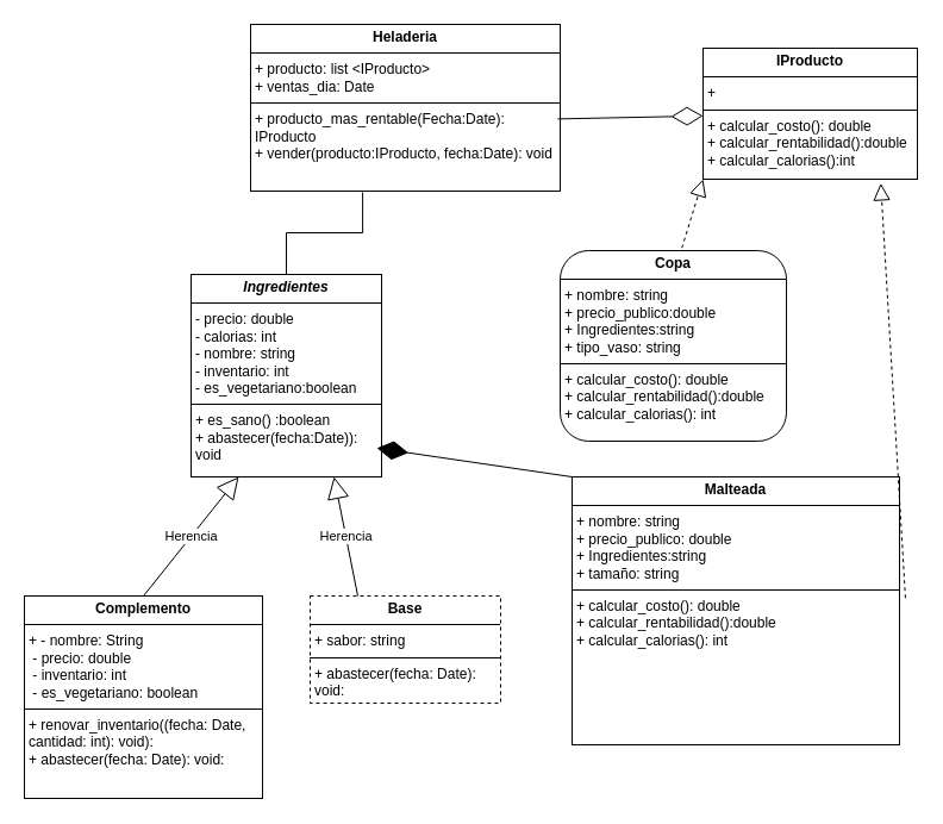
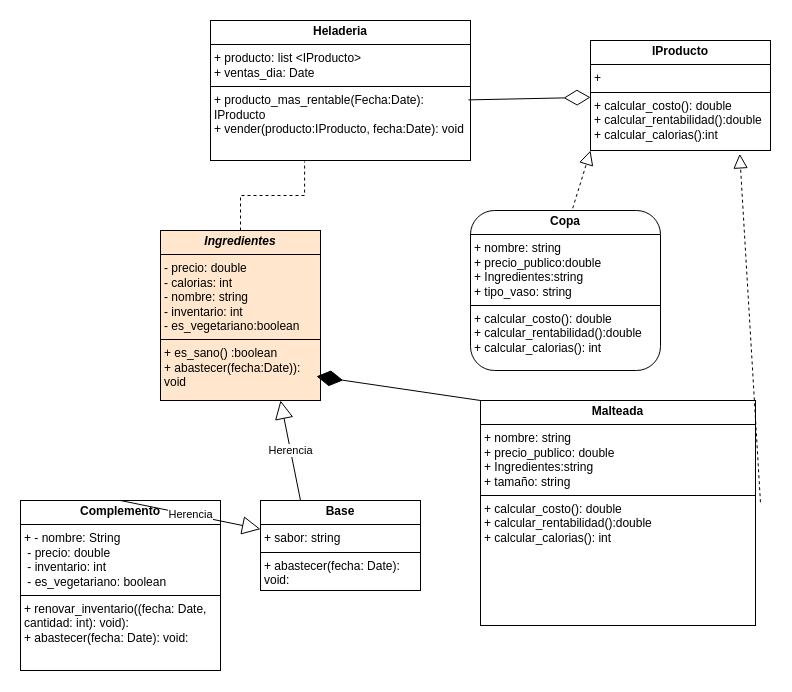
- <mxCell id="14" value="" style="endArrow=none;html=1;edgeStyle=orthogonalEdgeStyle;rounded=0;entryX=0.362;entryY=1.007;entryDx=0;entryDy=0;entryPerimeter=0;exitX=0.5;exitY=0;exitDx=0;exitDy=0;" edge="1" parent="1" source="3" target="7"><mxGeometry relative="1" as="geometry"><mxPoint x="270" y="260" as="sourcePoint" /><mxPoint x="430" y="260" as="targetPoint" /></mxGeometry></mxCell>
+ <mxCell id="14" value="" style="endArrow=none;html=1;edgeStyle=orthogonalEdgeStyle;rounded=0;entryX=0.362;entryY=1.007;entryDx=0;entryDy=0;entryPerimeter=0;exitX=0.5;exitY=0;exitDx=0;exitDy=0;dashed=1;" edge="1" parent="1" source="3" target="7"><mxGeometry relative="1" as="geometry"><mxPoint x="270" y="260" as="sourcePoint" /><mxPoint x="430" y="260" as="targetPoint" /></mxGeometry></mxCell>
- <mxCell id="3" value="&lt;p style=&quot;margin:0px;margin-top:4px;text-align:center;&quot;&gt;&lt;b&gt;&lt;i&gt;Ingredientes&lt;/i&gt;&lt;/b&gt;&lt;/p&gt;&lt;hr size=&quot;1&quot; style=&quot;border-style:solid;&quot;&gt;&lt;p style=&quot;margin: 0px 0px 0px 4px;&quot;&gt;- precio: double&lt;/p&gt;&lt;p style=&quot;margin: 0px 0px 0px 4px;&quot;&gt;&lt;span style=&quot;background-color: initial;&quot;&gt;- calorias: int&lt;/span&gt;&lt;/p&gt;&lt;p style=&quot;margin: 0px 0px 0px 4px;&quot;&gt;- nombre: string&lt;/p&gt;&lt;p style=&quot;margin: 0px 0px 0px 4px;&quot;&gt;- inventario: int&lt;/p&gt;&lt;p style=&quot;margin: 0px 0px 0px 4px;&quot;&gt;- es_vegetariano:boolean&lt;/p&gt;&lt;hr size=&quot;1&quot; style=&quot;border-style:solid;&quot;&gt;&lt;p style=&quot;margin:0px;margin-left:4px;&quot;&gt;+&amp;nbsp;es_sano() :boolean&lt;/p&gt;&lt;p style=&quot;margin:0px;margin-left:4px;&quot;&gt;+&amp;nbsp;abastecer(fecha:Date)): void&lt;/p&gt;" style="verticalAlign=top;align=left;overflow=fill;html=1;whiteSpace=wrap;" vertex="1" parent="1"><mxGeometry x="160" y="230" width="160" height="170" as="geometry" /></mxCell>
+ <mxCell id="3" value="&lt;p style=&quot;margin:0px;margin-top:4px;text-align:center;&quot;&gt;&lt;b&gt;&lt;i&gt;Ingredientes&lt;/i&gt;&lt;/b&gt;&lt;/p&gt;&lt;hr size=&quot;1&quot; style=&quot;border-style:solid;&quot;&gt;&lt;p style=&quot;margin: 0px 0px 0px 4px;&quot;&gt;- precio: double&lt;/p&gt;&lt;p style=&quot;margin: 0px 0px 0px 4px;&quot;&gt;&lt;span style=&quot;background-color: initial;&quot;&gt;- calorias: int&lt;/span&gt;&lt;/p&gt;&lt;p style=&quot;margin: 0px 0px 0px 4px;&quot;&gt;- nombre: string&lt;/p&gt;&lt;p style=&quot;margin: 0px 0px 0px 4px;&quot;&gt;- inventario: int&lt;/p&gt;&lt;p style=&quot;margin: 0px 0px 0px 4px;&quot;&gt;- es_vegetariano:boolean&lt;/p&gt;&lt;hr size=&quot;1&quot; style=&quot;border-style:solid;&quot;&gt;&lt;p style=&quot;margin:0px;margin-left:4px;&quot;&gt;+&amp;nbsp;es_sano() :boolean&lt;/p&gt;&lt;p style=&quot;margin:0px;margin-left:4px;&quot;&gt;+&amp;nbsp;abastecer(fecha:Date)): void&lt;/p&gt;" style="verticalAlign=top;align=left;overflow=fill;html=1;whiteSpace=wrap;fillColor=#ffe6cc;" vertex="1" parent="1"><mxGeometry x="160" y="230" width="160" height="170" as="geometry" /></mxCell>
- <mxCell id="9" value="Herencia" style="endArrow=block;endSize=16;endFill=0;html=1;rounded=0;entryX=0.25;entryY=1;entryDx=0;entryDy=0;exitX=0.5;exitY=0;exitDx=0;exitDy=0;" edge="1" parent="1" source="4" target="3"><mxGeometry width="160" relative="1" as="geometry"><mxPoint x="390" y="430" as="sourcePoint" /><mxPoint x="579" y="420" as="targetPoint" /></mxGeometry></mxCell>
+ <mxCell id="9" value="Herencia" style="endArrow=block;endSize=16;endFill=0;html=1;rounded=0;exitX=0.5;exitY=0;exitDx=0;exitDy=0;" edge="1" parent="1" source="4" target="2"><mxGeometry width="160" relative="1" as="geometry"><mxPoint x="390" y="430" as="sourcePoint" /><mxPoint x="579" y="420" as="targetPoint" /></mxGeometry></mxCell>
- <mxCell id="2" value="&lt;p style=&quot;margin:0px;margin-top:4px;text-align:center;&quot;&gt;&lt;b&gt;Base&lt;/b&gt;&lt;/p&gt;&lt;hr size=&quot;1&quot; style=&quot;border-style:solid;&quot;&gt;&lt;p style=&quot;margin:0px;margin-left:4px;&quot;&gt;+ sabor: string&lt;/p&gt;&lt;hr size=&quot;1&quot; style=&quot;border-style:solid;&quot;&gt;&lt;p style=&quot;margin:0px;margin-left:4px;&quot;&gt;+&amp;nbsp;abastecer&lt;span style=&quot;background-color: initial;&quot;&gt;(fecha: Date): void:&lt;/span&gt;&lt;br&gt;&lt;/p&gt;" style="verticalAlign=top;align=left;overflow=fill;html=1;whiteSpace=wrap;dashed=1;" vertex="1" parent="1"><mxGeometry x="260" y="500" width="160" height="90" as="geometry" /></mxCell>
+ <mxCell id="2" value="&lt;p style=&quot;margin:0px;margin-top:4px;text-align:center;&quot;&gt;&lt;b&gt;Base&lt;/b&gt;&lt;/p&gt;&lt;hr size=&quot;1&quot; style=&quot;border-style:solid;&quot;&gt;&lt;p style=&quot;margin:0px;margin-left:4px;&quot;&gt;+ sabor: string&lt;/p&gt;&lt;hr size=&quot;1&quot; style=&quot;border-style:solid;&quot;&gt;&lt;p style=&quot;margin:0px;margin-left:4px;&quot;&gt;+&amp;nbsp;abastecer&lt;span style=&quot;background-color: initial;&quot;&gt;(fecha: Date): void:&lt;/span&gt;&lt;br&gt;&lt;/p&gt;" style="verticalAlign=top;align=left;overflow=fill;html=1;whiteSpace=wrap;" vertex="1" parent="1"><mxGeometry x="260" y="500" width="160" height="90" as="geometry" /></mxCell>
